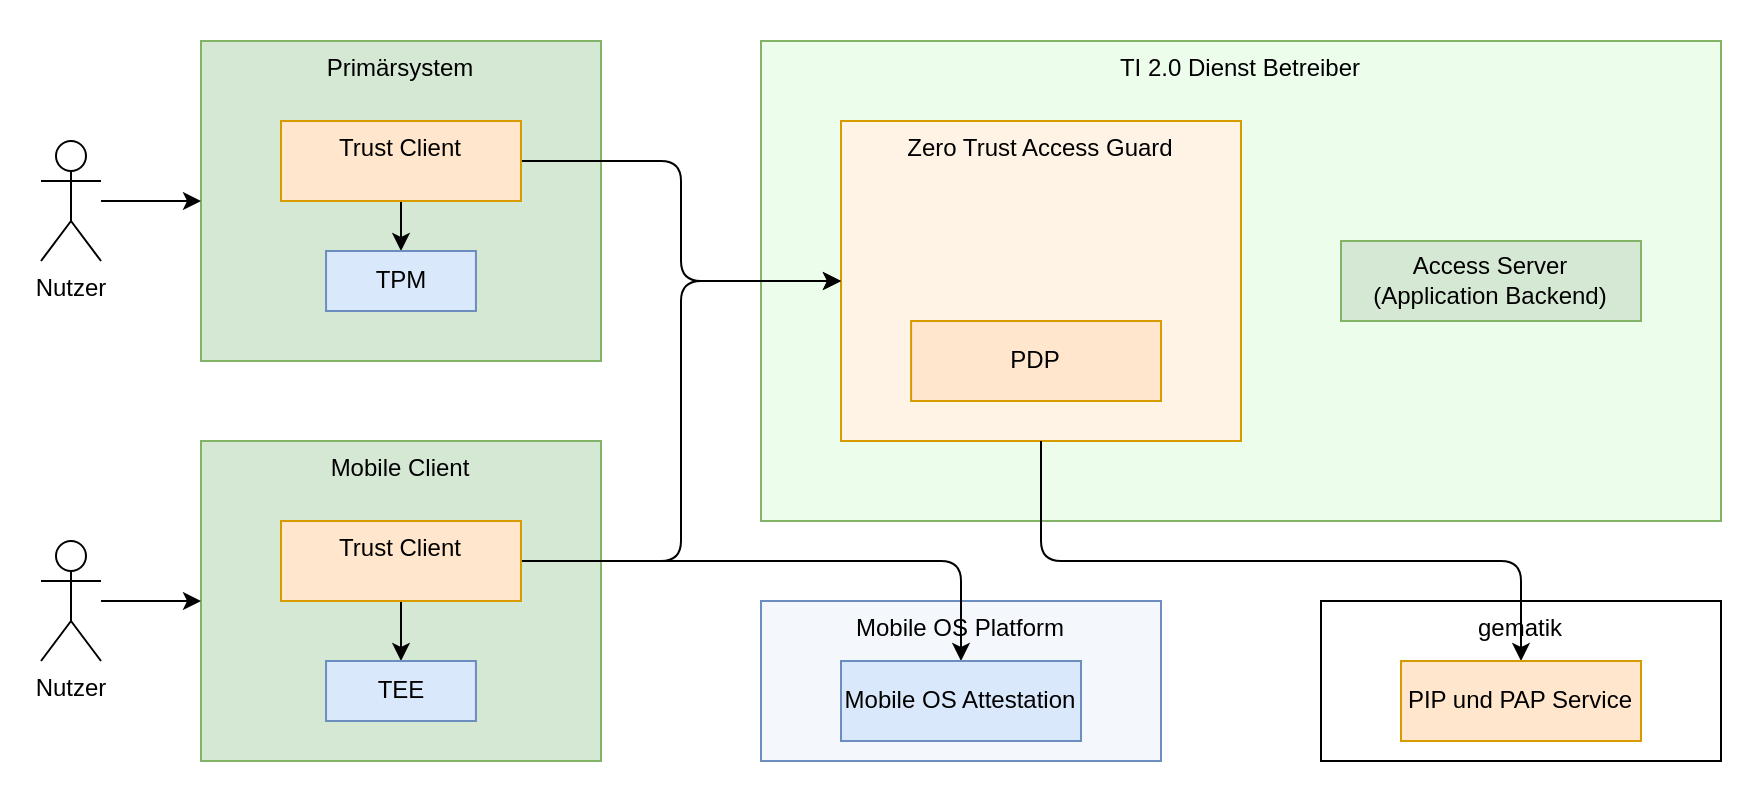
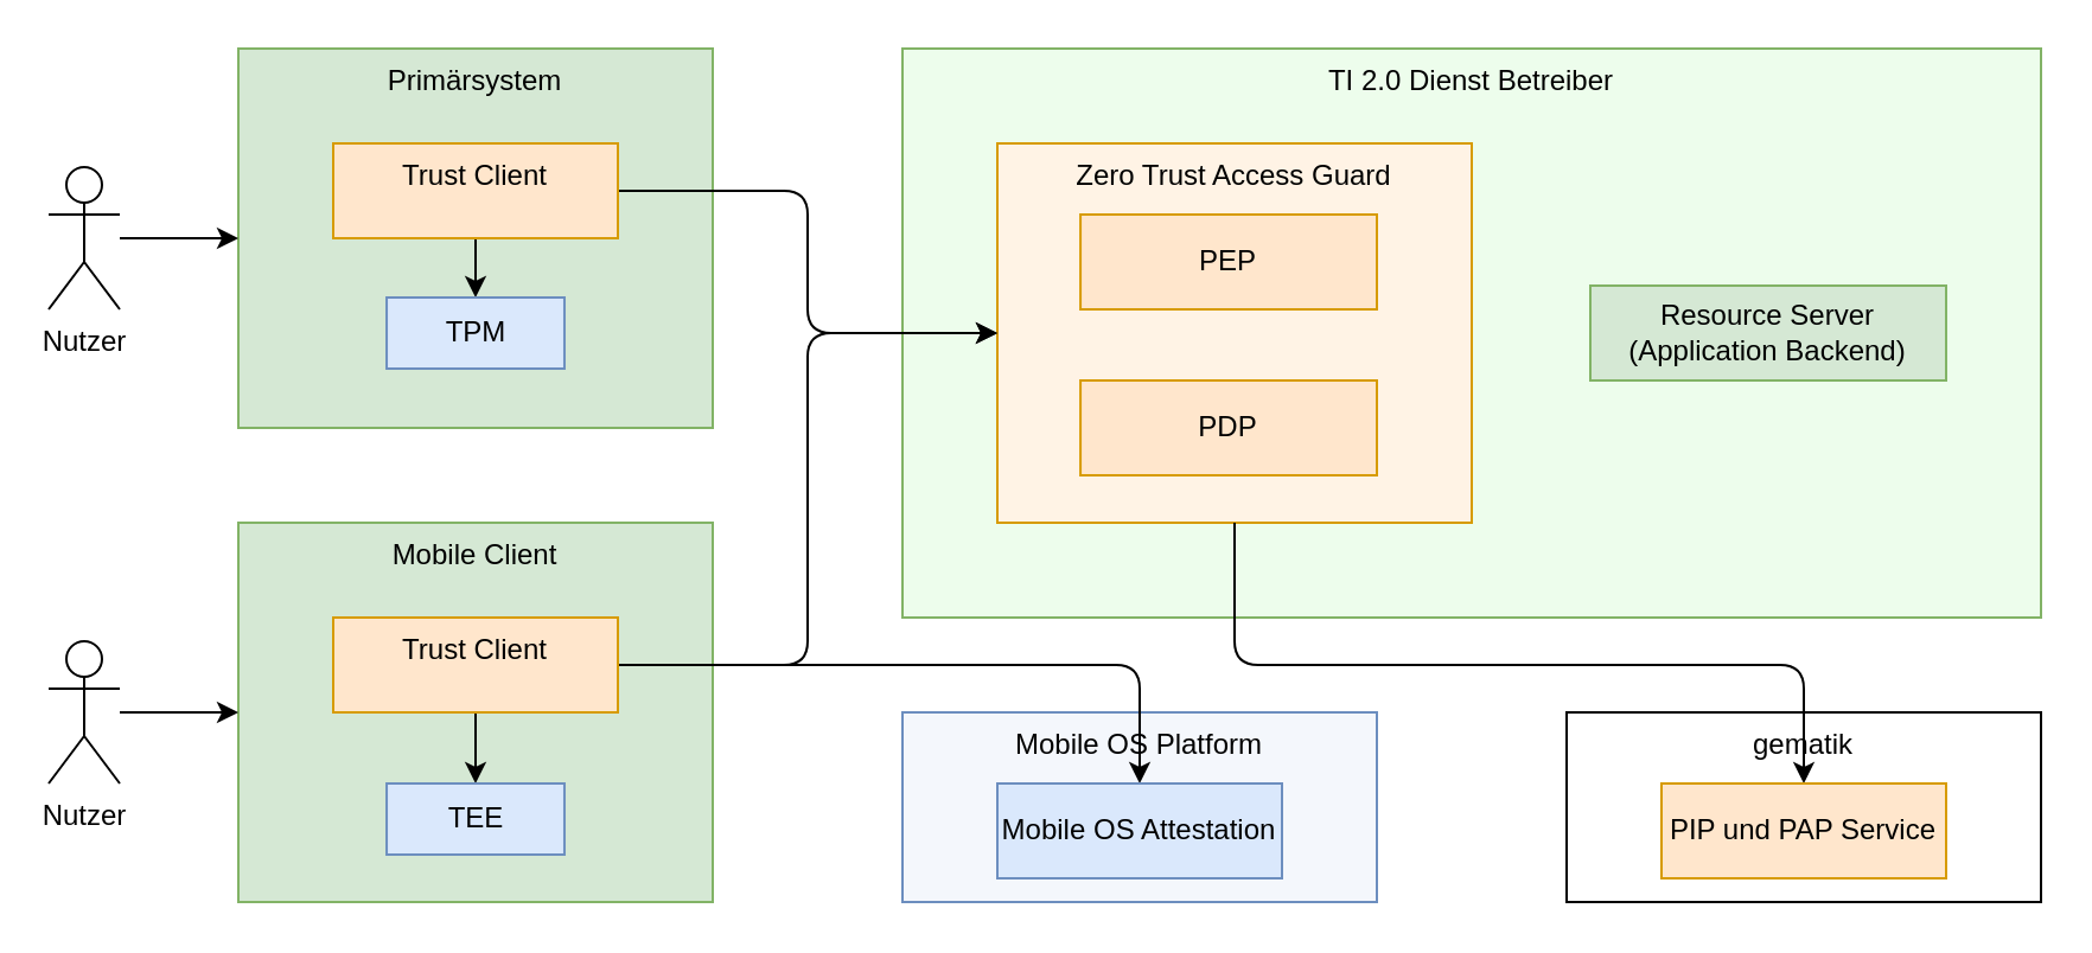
+ <mxCell id="16" value="&lt;div&gt;PEP&lt;/div&gt;" style="rounded=0;whiteSpace=wrap;html=1;fillColor=#ffe6cc;strokeColor=#d79b00;" parent="1" vertex="1"><mxGeometry x="455.04" y="90" width="124.96" height="40" as="geometry" /></mxCell>
- <mxCell id="8" value="&lt;div&gt;Access Server&lt;/div&gt;&lt;div&gt;(Application Backend)&lt;/div&gt;" style="rounded=0;whiteSpace=wrap;html=1;fillColor=#d5e8d4;strokeColor=#82b366;" parent="1" vertex="1"><mxGeometry x="670" y="120" width="150" height="40" as="geometry" /></mxCell>
+ <mxCell id="8" value="&lt;div&gt;Resource Server&lt;/div&gt;&lt;div&gt;(Application Backend)&lt;/div&gt;" style="rounded=0;whiteSpace=wrap;html=1;fillColor=#d5e8d4;strokeColor=#82b366;" parent="1" vertex="1"><mxGeometry x="670" y="120" width="150" height="40" as="geometry" /></mxCell>
